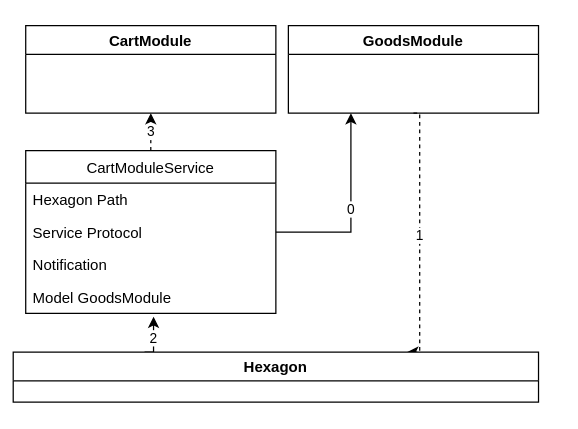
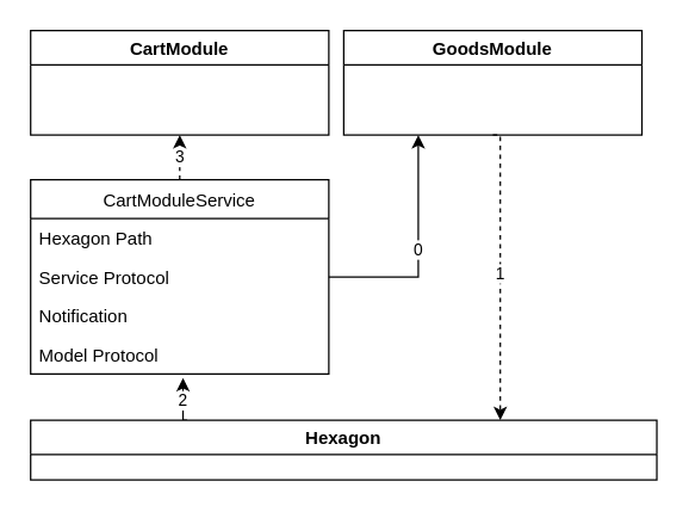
- <mxCell id="7" value="Model GoodsModule" style="text;strokeColor=none;fillColor=none;align=left;verticalAlign=top;spacingLeft=4;spacingRight=4;overflow=hidden;rotatable=0;points=[[0,0.5],[1,0.5]];portConstraint=eastwest;" vertex="1" parent="3"><mxGeometry y="104" width="200" height="26" as="geometry" /></mxCell>
+ <mxCell id="7" value="Model Protocol" style="text;strokeColor=none;fillColor=none;align=left;verticalAlign=top;spacingLeft=4;spacingRight=4;overflow=hidden;rotatable=0;points=[[0,0.5],[1,0.5]];portConstraint=eastwest;" vertex="1" parent="3"><mxGeometry y="104" width="200" height="26" as="geometry" /></mxCell>
- <mxCell id="12" value="Hexagon" style="swimlane;" vertex="1" parent="1"><mxGeometry x="10" y="281" width="420" height="40" as="geometry" /></mxCell>
+ <mxCell id="12" value="Hexagon" style="swimlane;" vertex="1" parent="1"><mxGeometry x="20" y="281" width="420" height="40" as="geometry" /></mxCell>
